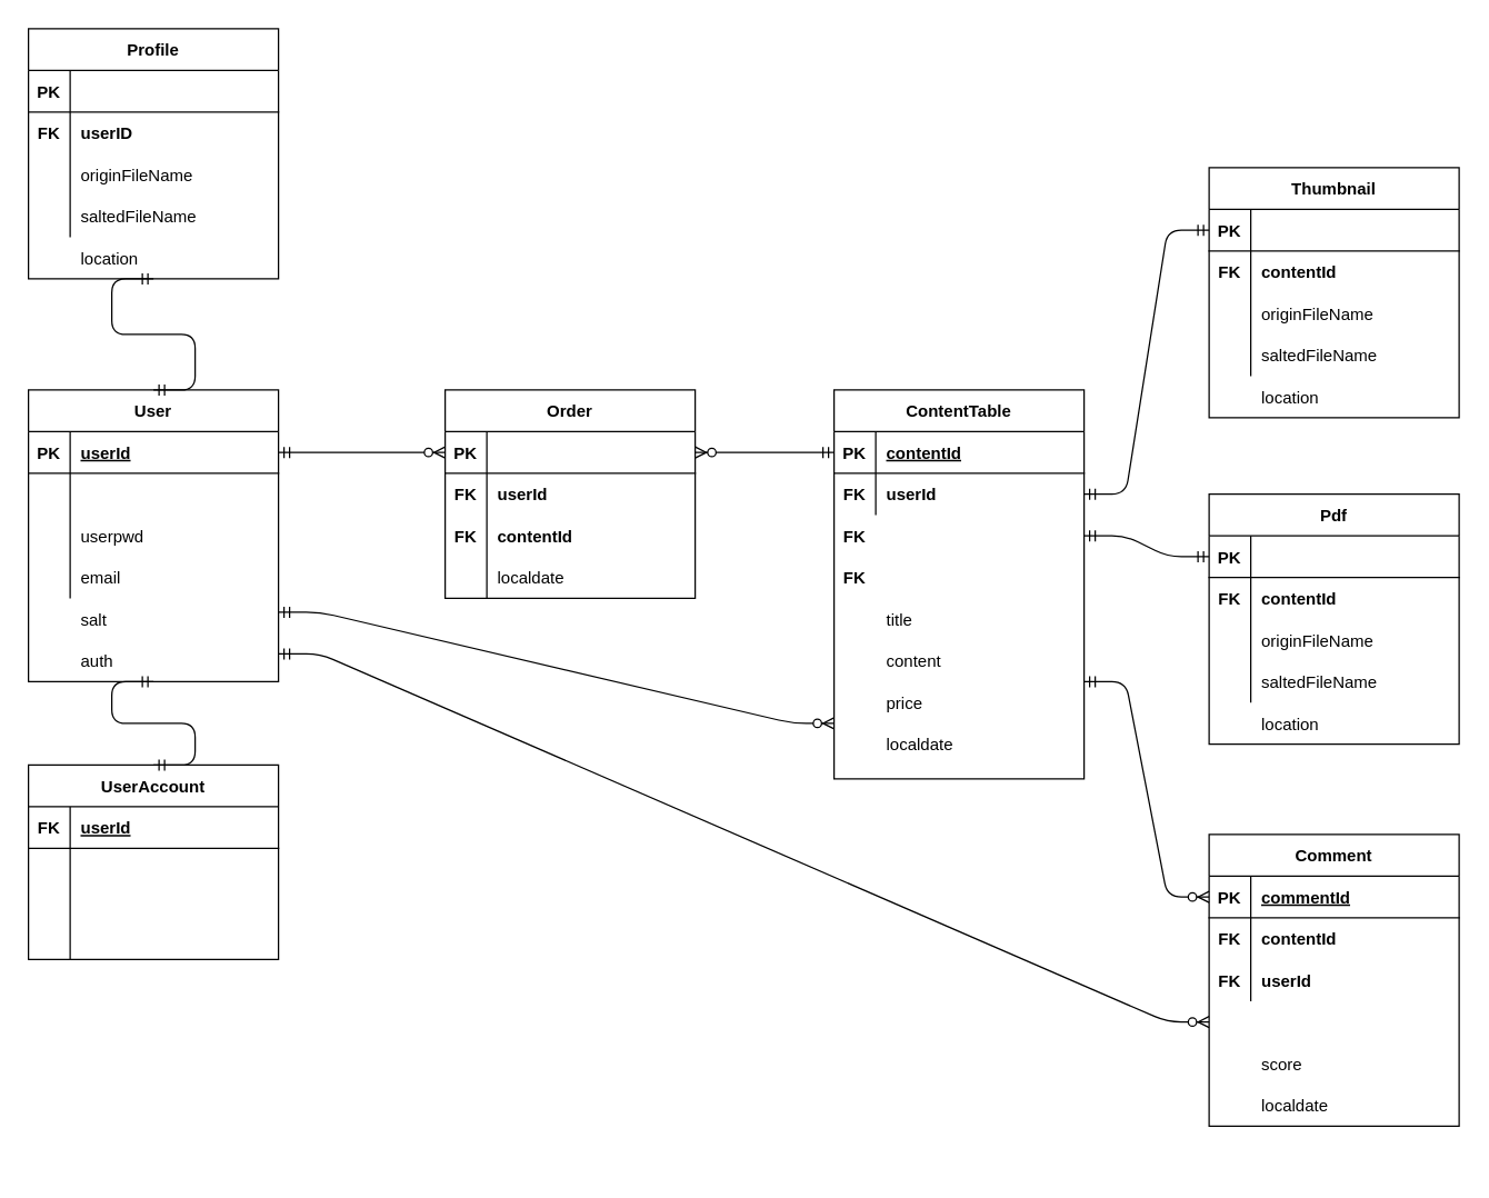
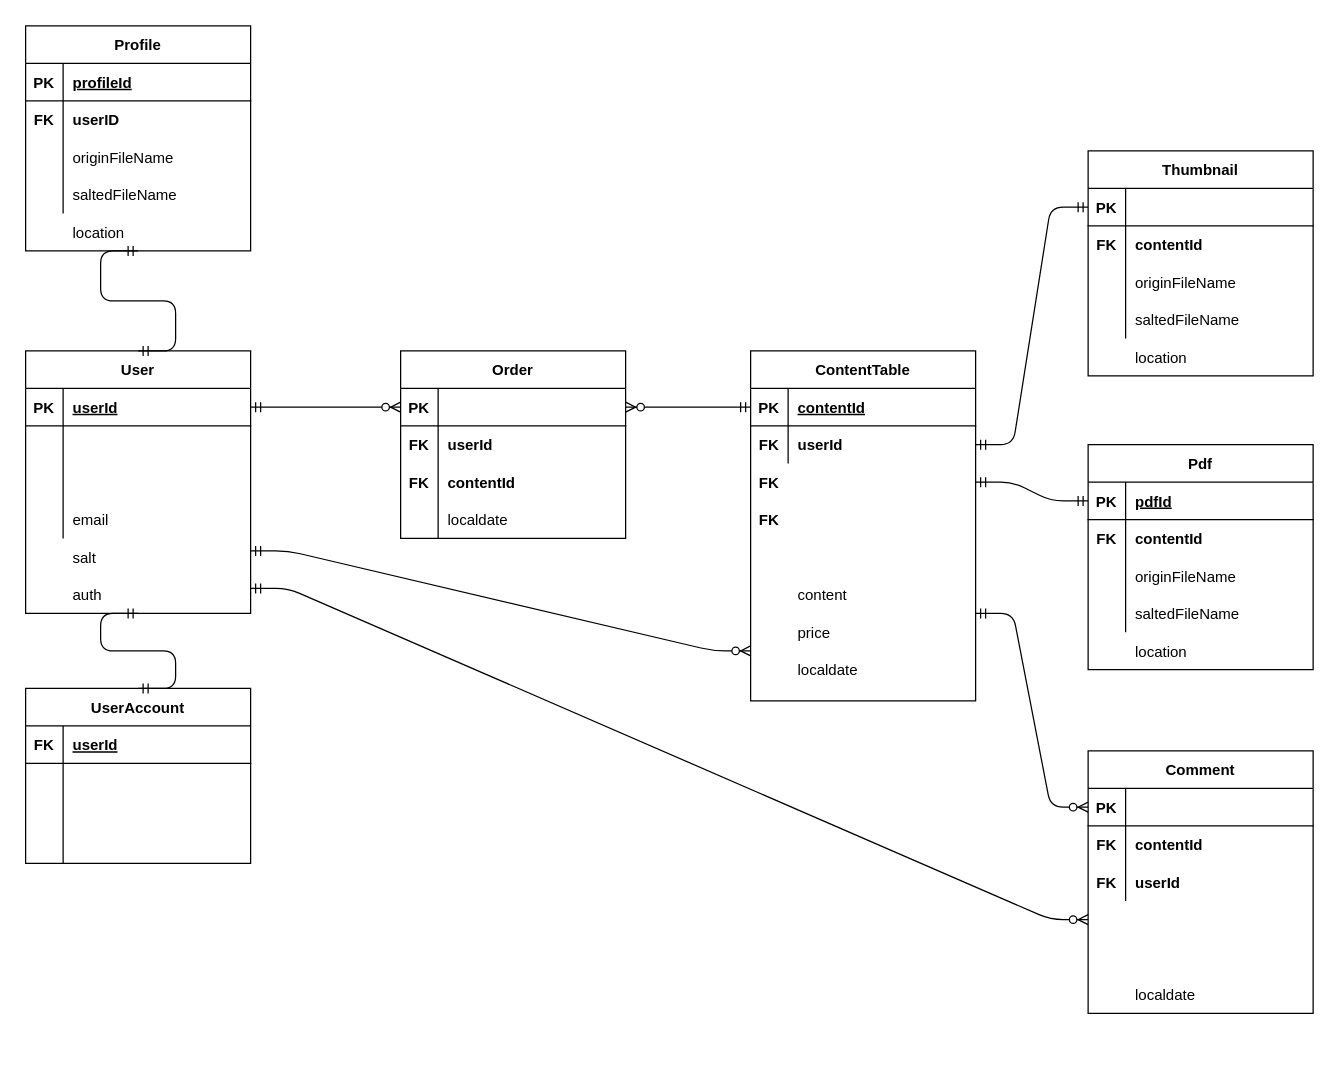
+ <mxCell id="63" value="profileId" style="shape=partialRectangle;connectable=0;fillColor=none;top=0;left=0;bottom=0;right=0;align=left;spacingLeft=6;fontStyle=5;overflow=hidden;" parent="61" vertex="1"><mxGeometry x="30" width="150" height="30" as="geometry" /></mxCell>
- <mxCell id="10" value="userpwd" style="shape=partialRectangle;connectable=0;fillColor=none;top=0;left=0;bottom=0;right=0;align=left;spacingLeft=6;overflow=hidden;" parent="8" vertex="1"><mxGeometry x="30" width="150" height="30" as="geometry" /></mxCell>
+ <mxCell id="94" value="pdfId" style="shape=partialRectangle;connectable=0;fillColor=none;top=0;left=0;bottom=0;right=0;align=left;spacingLeft=6;fontStyle=5;overflow=hidden;" parent="92" vertex="1"><mxGeometry x="30" width="150" height="30" as="geometry" /></mxCell>
- <mxCell id="55" value="title" style="shape=partialRectangle;connectable=0;fillColor=none;top=0;left=0;bottom=0;right=0;align=left;spacingLeft=6;overflow=hidden;" parent="43" vertex="1"><mxGeometry x="30" y="150" width="150" height="30" as="geometry" /></mxCell>
- <mxCell id="110" value="commentId" style="shape=partialRectangle;connectable=0;fillColor=none;top=0;left=0;bottom=0;right=0;align=left;spacingLeft=6;fontStyle=5;overflow=hidden;" parent="108" vertex="1"><mxGeometry x="30" width="150" height="30" as="geometry" /></mxCell>
- <mxCell id="120" value="score" style="shape=partialRectangle;connectable=0;fillColor=none;top=0;left=0;bottom=0;right=0;align=left;spacingLeft=6;overflow=hidden;" parent="106" vertex="1"><mxGeometry x="30" y="150" width="150" height="30" as="geometry" /></mxCell>
